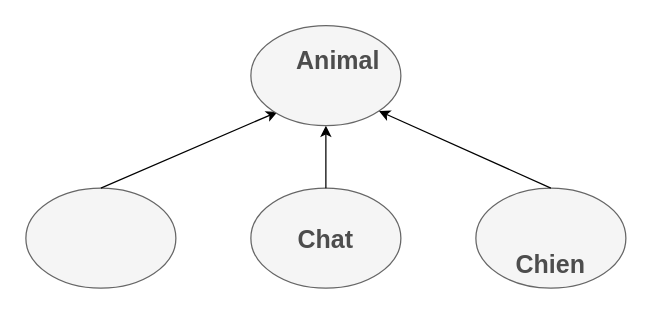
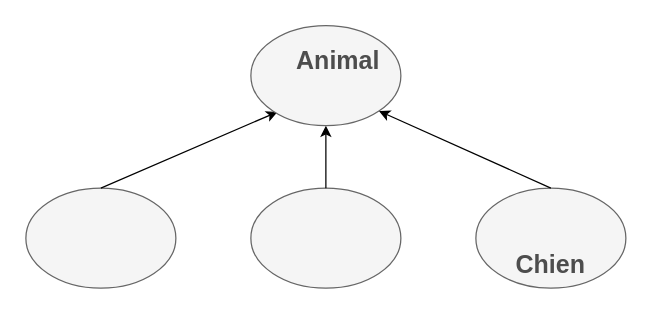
- <mxCell id="13" value="&lt;div&gt;&lt;font style=&quot;font-size: 20px&quot;&gt;Chat&lt;/font&gt;&lt;/div&gt;" style="text;html=1;strokeColor=none;fillColor=none;align=center;verticalAlign=middle;whiteSpace=wrap;rounded=0;fontColor=#4D4D4D;fontStyle=1" vertex="1" parent="1"><mxGeometry x="240" y="180" width="40" height="20" as="geometry" /></mxCell>
